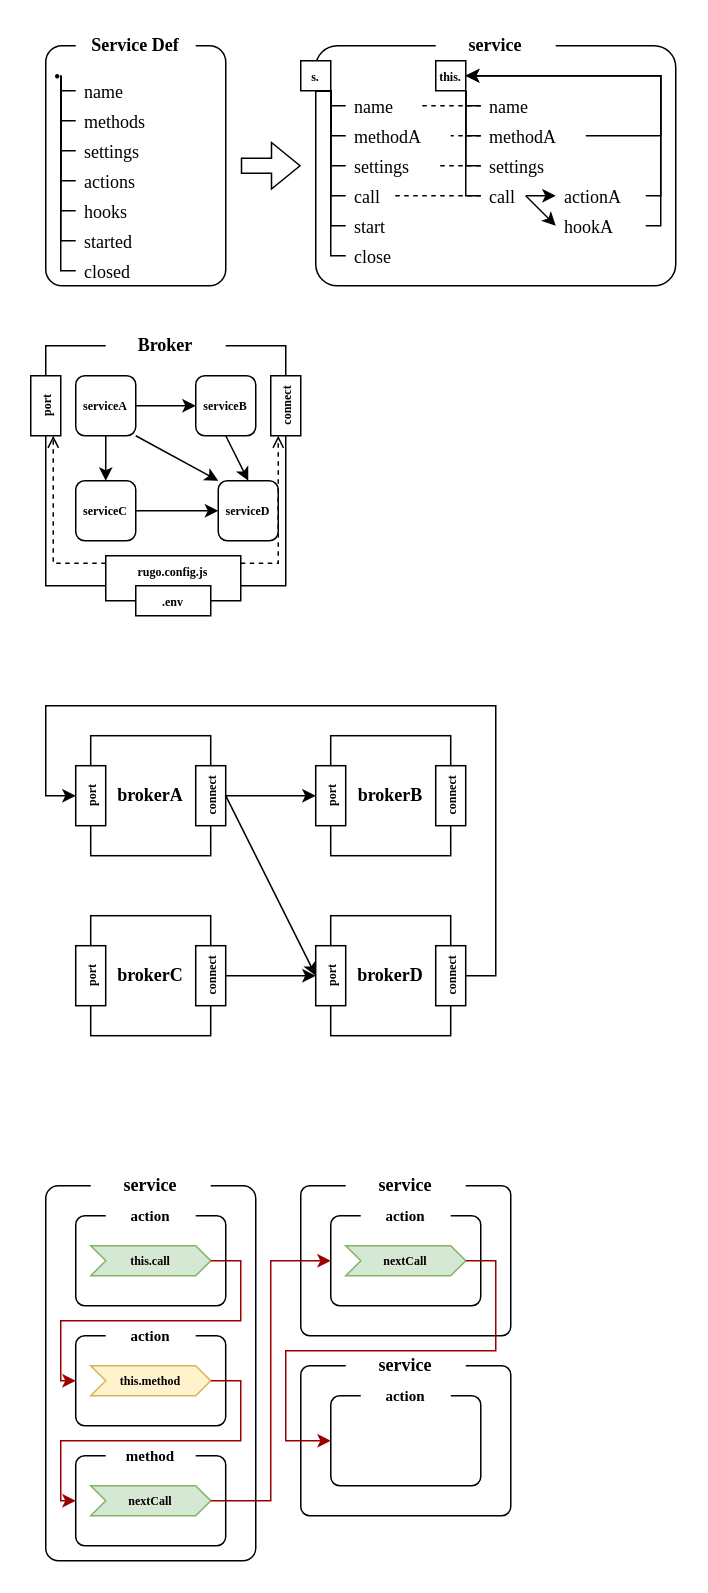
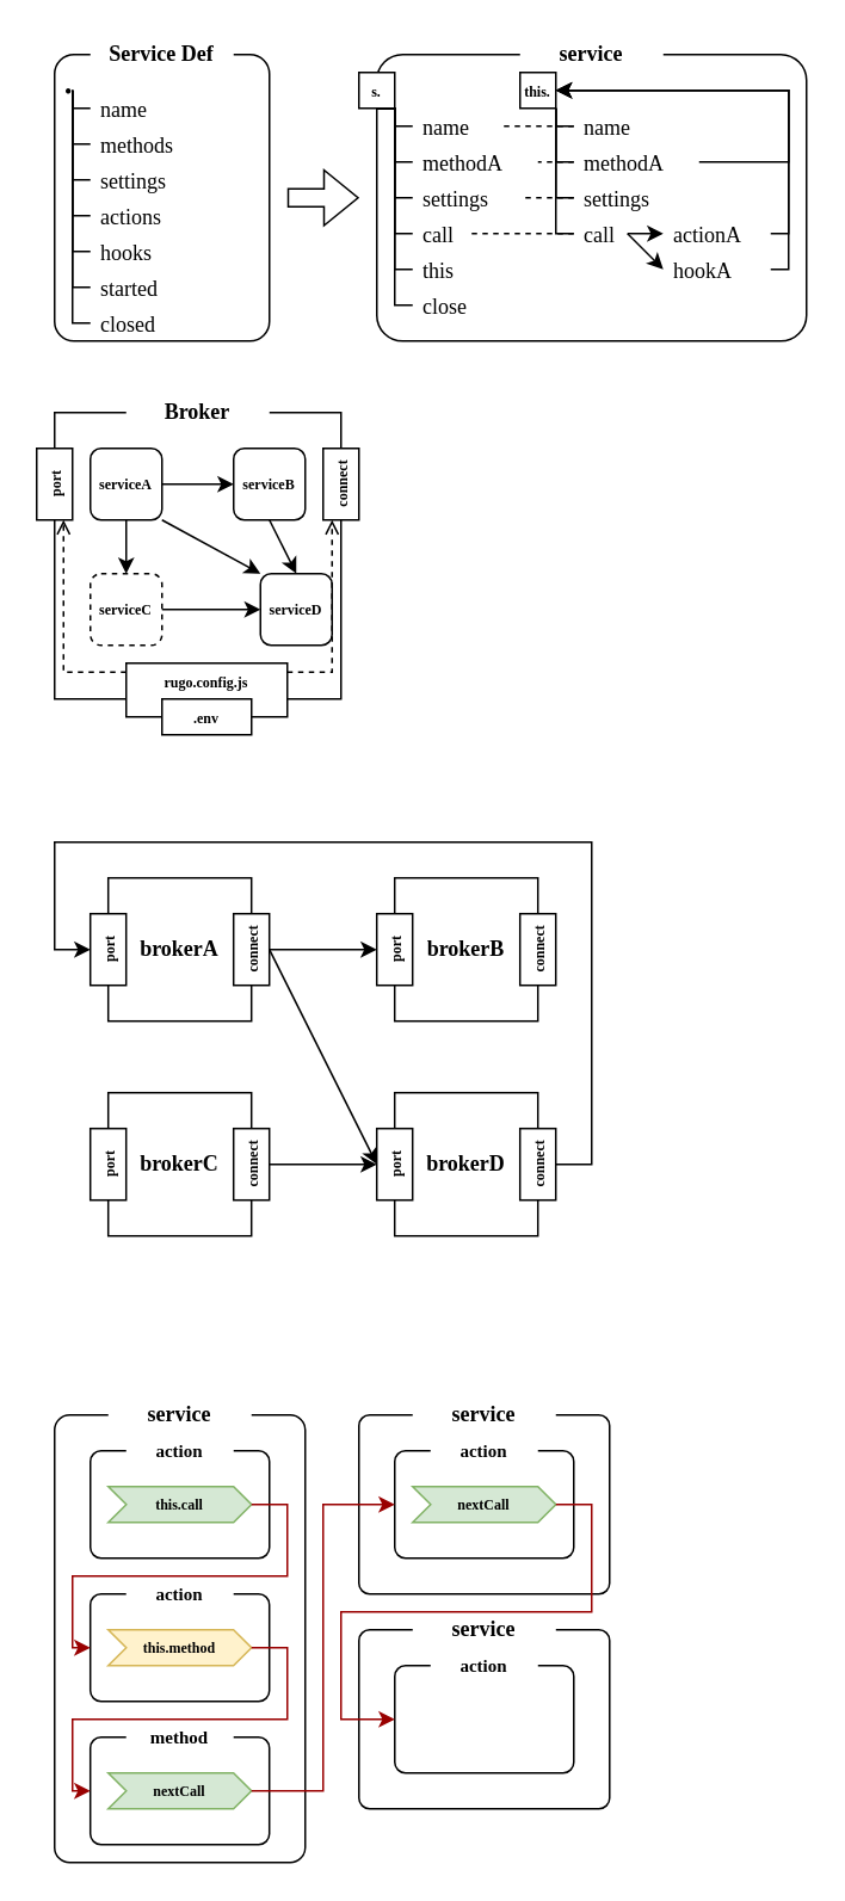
- <mxCell id="31" value="start" style="text;strokeColor=none;fillColor=none;align=left;verticalAlign=middle;spacingLeft=4;spacingRight=4;overflow=hidden;points=[[0,0.5],[1,0.5]];portConstraint=eastwest;rotatable=0;fontFamily=Quicksand;fontSource=https%3A%2F%2Ffonts.googleapis.com%2Fcss%3Ffamily%3DQuicksand;" parent="1" vertex="1"><mxGeometry x="230" y="140" width="90" height="20" as="geometry" /></mxCell>
+ <mxCell id="31" value="this" style="text;strokeColor=none;fillColor=none;align=left;verticalAlign=middle;spacingLeft=4;spacingRight=4;overflow=hidden;points=[[0,0.5],[1,0.5]];portConstraint=eastwest;rotatable=0;fontFamily=Quicksand;fontSource=https%3A%2F%2Ffonts.googleapis.com%2Fcss%3Ffamily%3DQuicksand;" parent="1" vertex="1"><mxGeometry x="230" y="140" width="90" height="20" as="geometry" /></mxCell>
- <mxCell id="71" value="&lt;font style=&quot;font-size: 8px;&quot;&gt;serviceC&lt;/font&gt;" style="rounded=1;whiteSpace=wrap;html=1;fontFamily=Quicksand;fontSource=https%3A%2F%2Ffonts.googleapis.com%2Fcss%3Ffamily%3DQuicksand;fontSize=8;fillColor=none;fontStyle=1" parent="1" vertex="1"><mxGeometry x="50" y="320" width="40" height="40" as="geometry" /></mxCell>
+ <mxCell id="71" value="&lt;font style=&quot;font-size: 8px;&quot;&gt;serviceC&lt;/font&gt;" style="rounded=1;whiteSpace=wrap;html=1;fontFamily=Quicksand;fontSource=https%3A%2F%2Ffonts.googleapis.com%2Fcss%3Ffamily%3DQuicksand;fontSize=8;fillColor=none;fontStyle=1;dashed=1;" parent="1" vertex="1"><mxGeometry x="50" y="320" width="40" height="40" as="geometry" /></mxCell>
